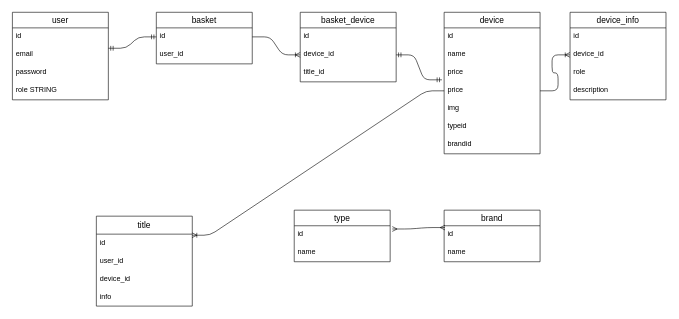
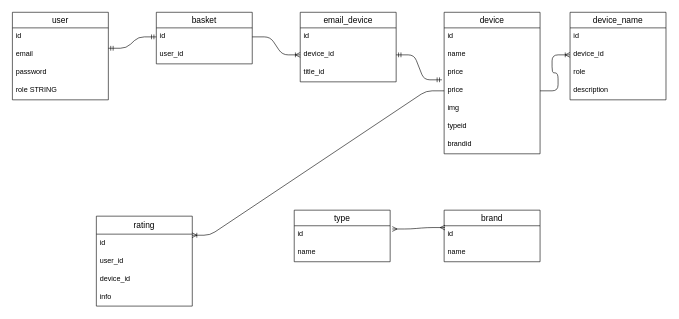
- <mxCell id="32" value="basket_device" style="swimlane;fontStyle=0;childLayout=stackLayout;horizontal=1;startSize=26;horizontalStack=0;resizeParent=1;resizeParentMax=0;resizeLast=0;collapsible=1;marginBottom=0;align=center;fontSize=14;" vertex="1" parent="1"><mxGeometry x="500" y="20" width="160" height="116" as="geometry" /></mxCell>
+ <mxCell id="32" value="email_device" style="swimlane;fontStyle=0;childLayout=stackLayout;horizontal=1;startSize=26;horizontalStack=0;resizeParent=1;resizeParentMax=0;resizeLast=0;collapsible=1;marginBottom=0;align=center;fontSize=14;" vertex="1" parent="1"><mxGeometry x="500" y="20" width="160" height="116" as="geometry" /></mxCell>
- <mxCell id="26" value="device_info" style="swimlane;fontStyle=0;childLayout=stackLayout;horizontal=1;startSize=26;horizontalStack=0;resizeParent=1;resizeParentMax=0;resizeLast=0;collapsible=1;marginBottom=0;align=center;fontSize=14;" vertex="1" parent="1"><mxGeometry x="950" y="20" width="160" height="146" as="geometry" /></mxCell>
+ <mxCell id="26" value="device_name" style="swimlane;fontStyle=0;childLayout=stackLayout;horizontal=1;startSize=26;horizontalStack=0;resizeParent=1;resizeParentMax=0;resizeLast=0;collapsible=1;marginBottom=0;align=center;fontSize=14;" vertex="1" parent="1"><mxGeometry x="950" y="20" width="160" height="146" as="geometry" /></mxCell>
- <mxCell id="38" value="title" style="swimlane;fontStyle=0;childLayout=stackLayout;horizontal=1;startSize=30;horizontalStack=0;resizeParent=1;resizeParentMax=0;resizeLast=0;collapsible=1;marginBottom=0;align=center;fontSize=14;" vertex="1" parent="1"><mxGeometry x="160" y="360" width="160" height="150" as="geometry" /></mxCell>
+ <mxCell id="38" value="rating" style="swimlane;fontStyle=0;childLayout=stackLayout;horizontal=1;startSize=30;horizontalStack=0;resizeParent=1;resizeParentMax=0;resizeLast=0;collapsible=1;marginBottom=0;align=center;fontSize=14;" vertex="1" parent="1"><mxGeometry x="160" y="360" width="160" height="150" as="geometry" /></mxCell>
